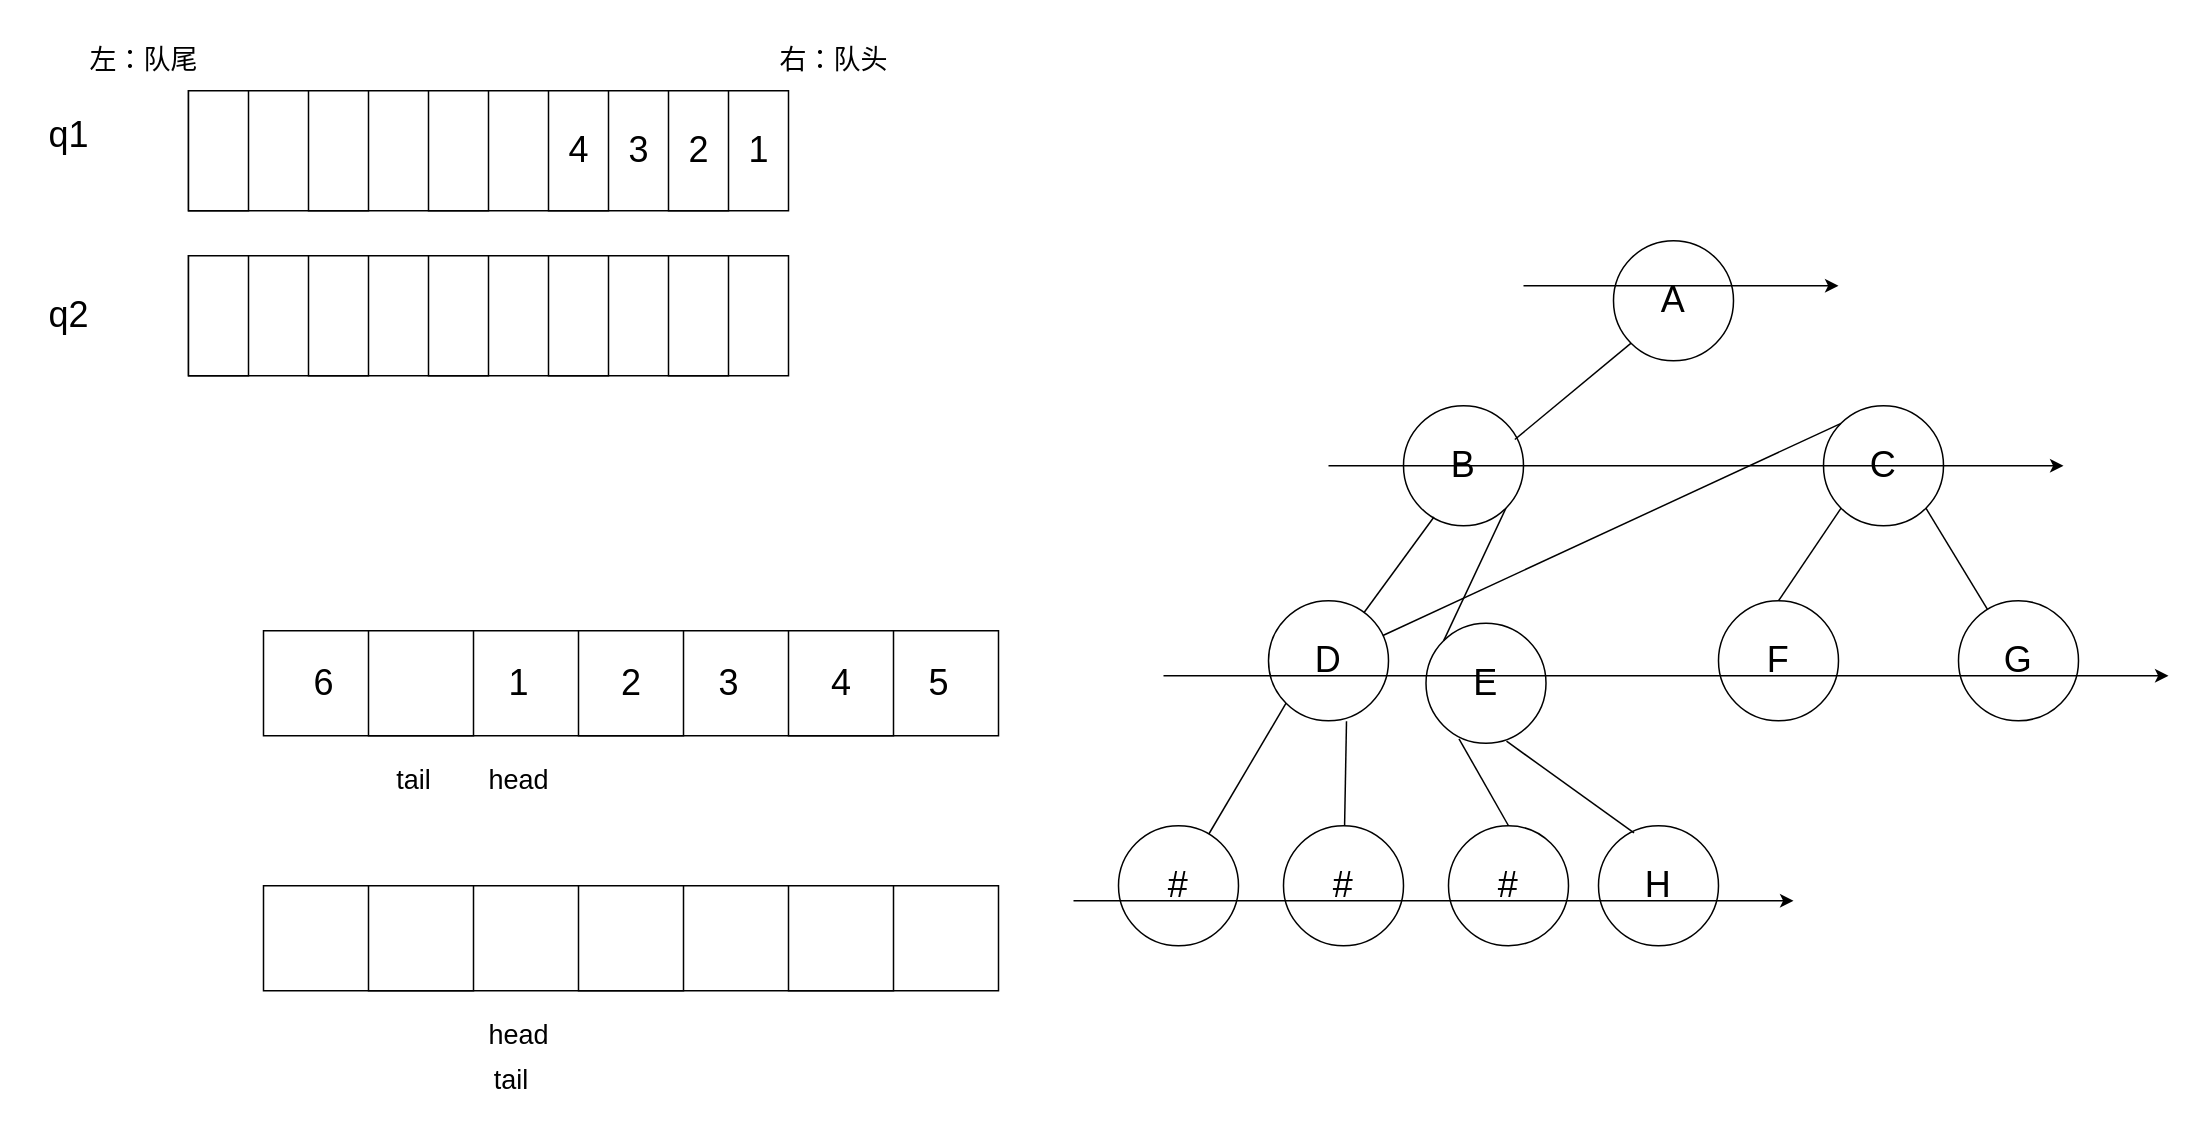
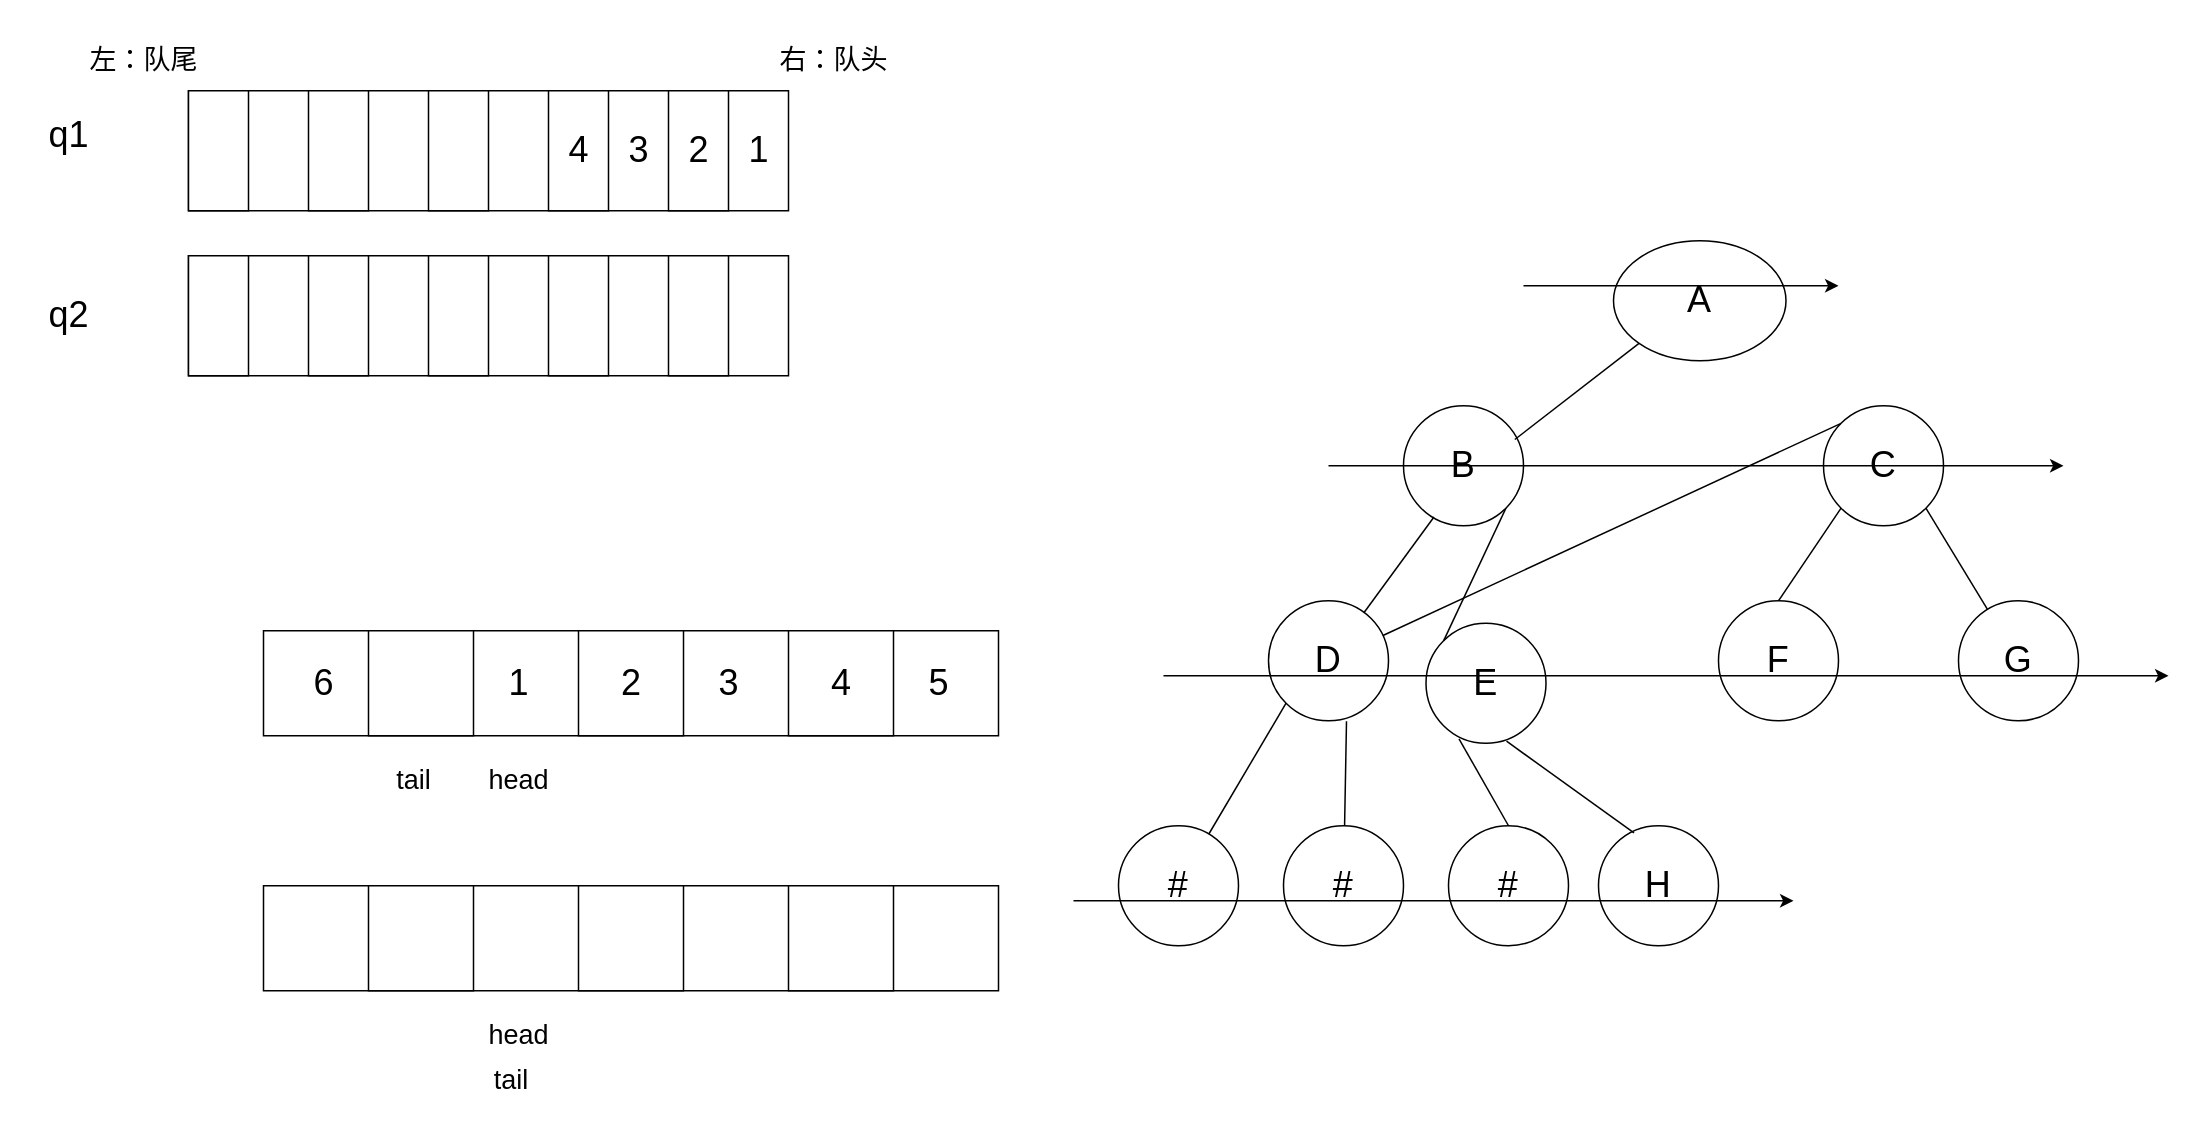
- <mxCell id="40" value="&lt;font style=&quot;font-size: 24px;&quot;&gt;A&lt;/font&gt;" style="ellipse;whiteSpace=wrap;html=1;aspect=fixed;" parent="1" vertex="1"><mxGeometry x="1075" y="160" width="80" height="80" as="geometry" /></mxCell>
+ <mxCell id="40" value="&lt;font style=&quot;font-size: 24px;&quot;&gt;A&lt;/font&gt;" style="ellipse;whiteSpace=wrap;html=1;aspect=fixed;" parent="1" vertex="1"><mxGeometry x="1075" y="160" width="115" height="80" as="geometry" /></mxCell>
